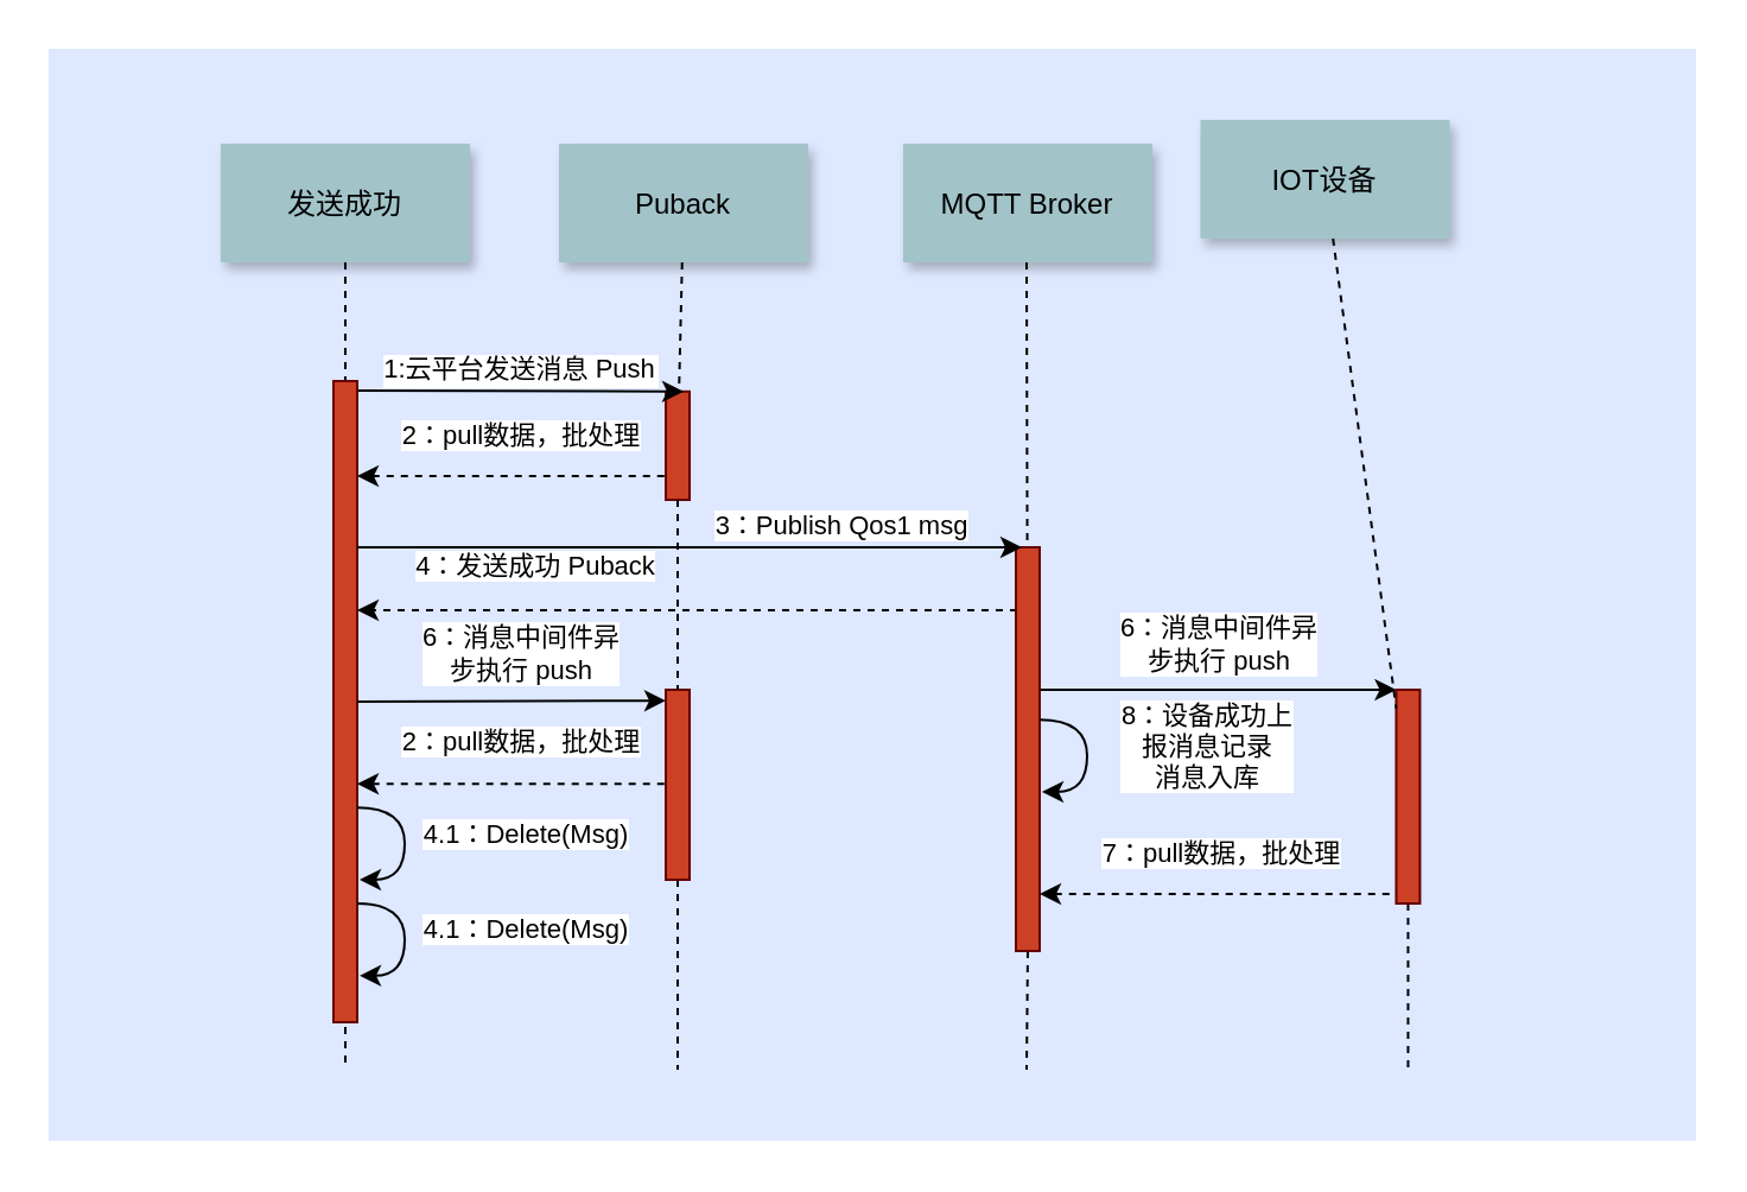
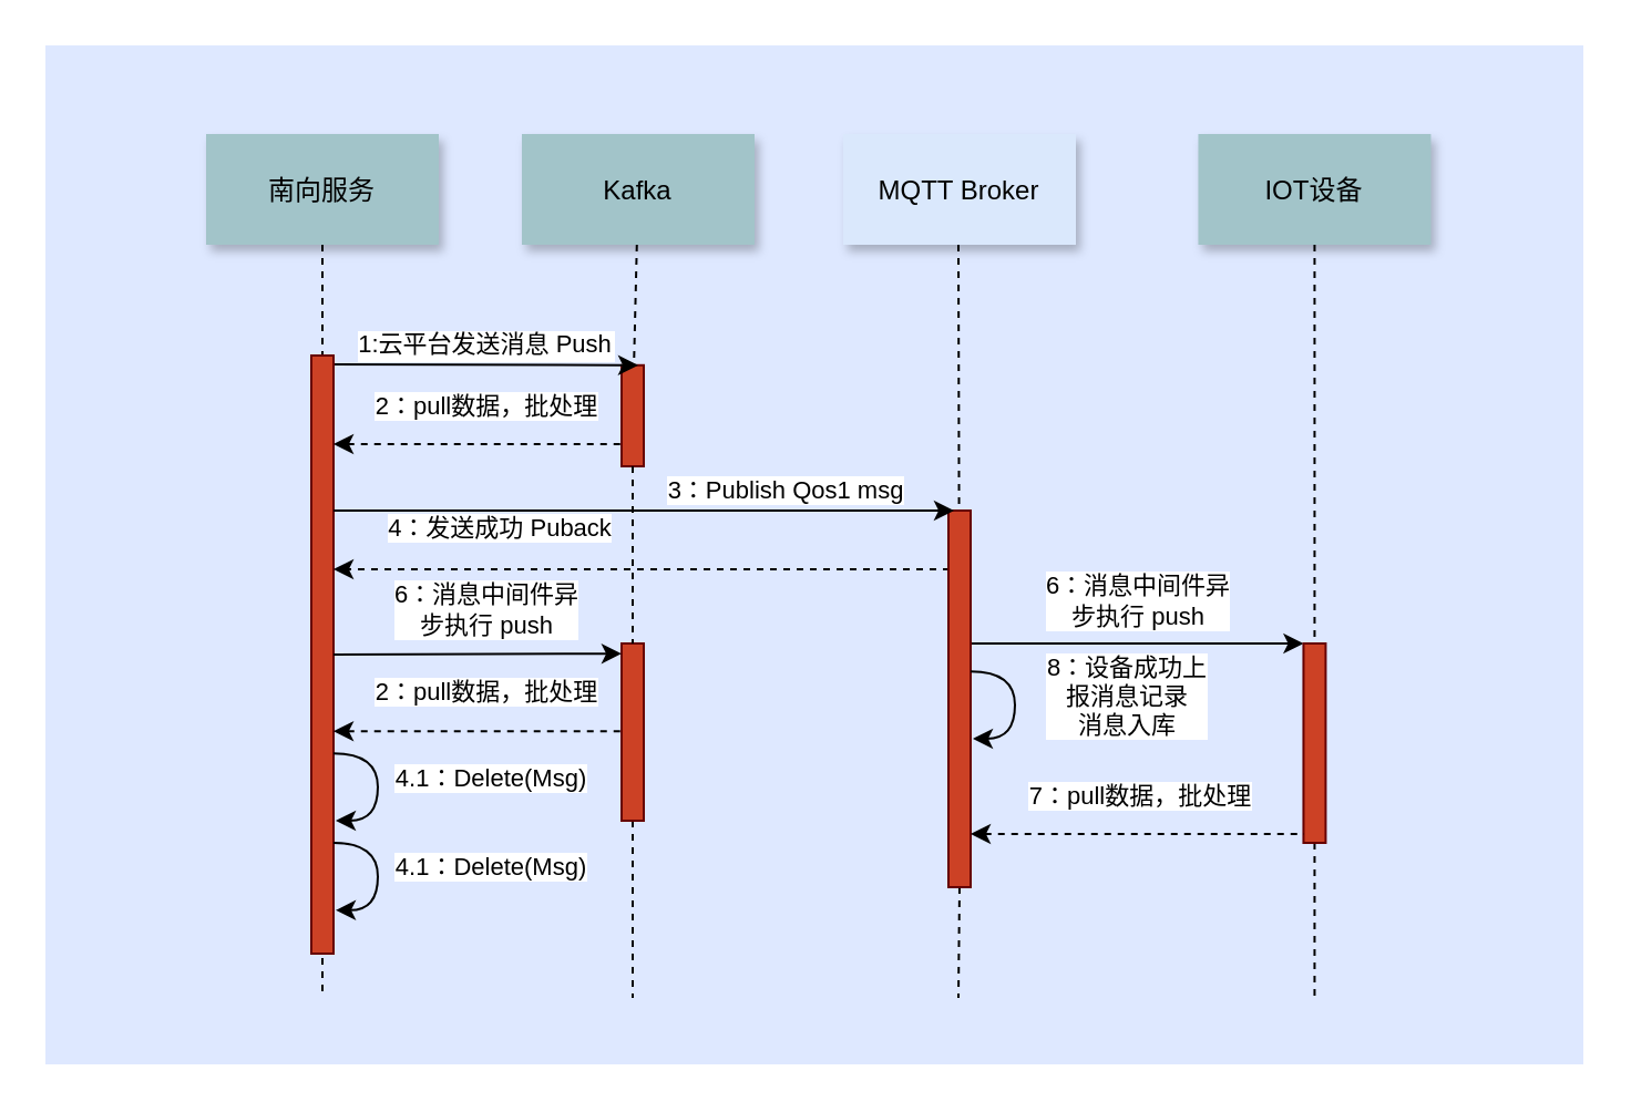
- <mxCell id="8" value="IOT设备" style="shadow=1;fillColor=#A2C4C9;strokeColor=none" parent="1" vertex="1"><mxGeometry x="505.22" y="50" width="105" height="50" as="geometry" /></mxCell>
+ <mxCell id="8" value="IOT设备" style="shadow=1;fillColor=#A2C4C9;strokeColor=none" parent="1" vertex="1"><mxGeometry x="540.22" y="60" width="105" height="50" as="geometry" /></mxCell>
- <mxCell id="7" value="MQTT Broker" style="shadow=1;fillColor=#A2C4C9;strokeColor=none" parent="1" vertex="1"><mxGeometry x="380.004" y="60" width="105" height="50" as="geometry" /></mxCell>
+ <mxCell id="7" value="MQTT Broker" style="shadow=1;fillColor=#dae8fc;strokeColor=none;" parent="1" vertex="1"><mxGeometry x="380.004" y="60" width="105" height="50" as="geometry" /></mxCell>
- <mxCell id="3" value="发送成功" style="shadow=1;fillColor=#A2C4C9;strokeColor=none" parent="1" vertex="1"><mxGeometry x="92.5" y="60" width="105" height="50" as="geometry" /></mxCell>
+ <mxCell id="3" value="南向服务" style="shadow=1;fillColor=#A2C4C9;strokeColor=none" parent="1" vertex="1"><mxGeometry x="92.5" y="60" width="105" height="50" as="geometry" /></mxCell>
- <mxCell id="5" value="Puback" style="shadow=1;fillColor=#A2C4C9;strokeColor=none" parent="1" vertex="1"><mxGeometry x="235" y="60" width="105" height="50" as="geometry" /></mxCell>
+ <mxCell id="5" value="Kafka" style="shadow=1;fillColor=#A2C4C9;strokeColor=none" parent="1" vertex="1"><mxGeometry x="235" y="60" width="105" height="50" as="geometry" /></mxCell>
